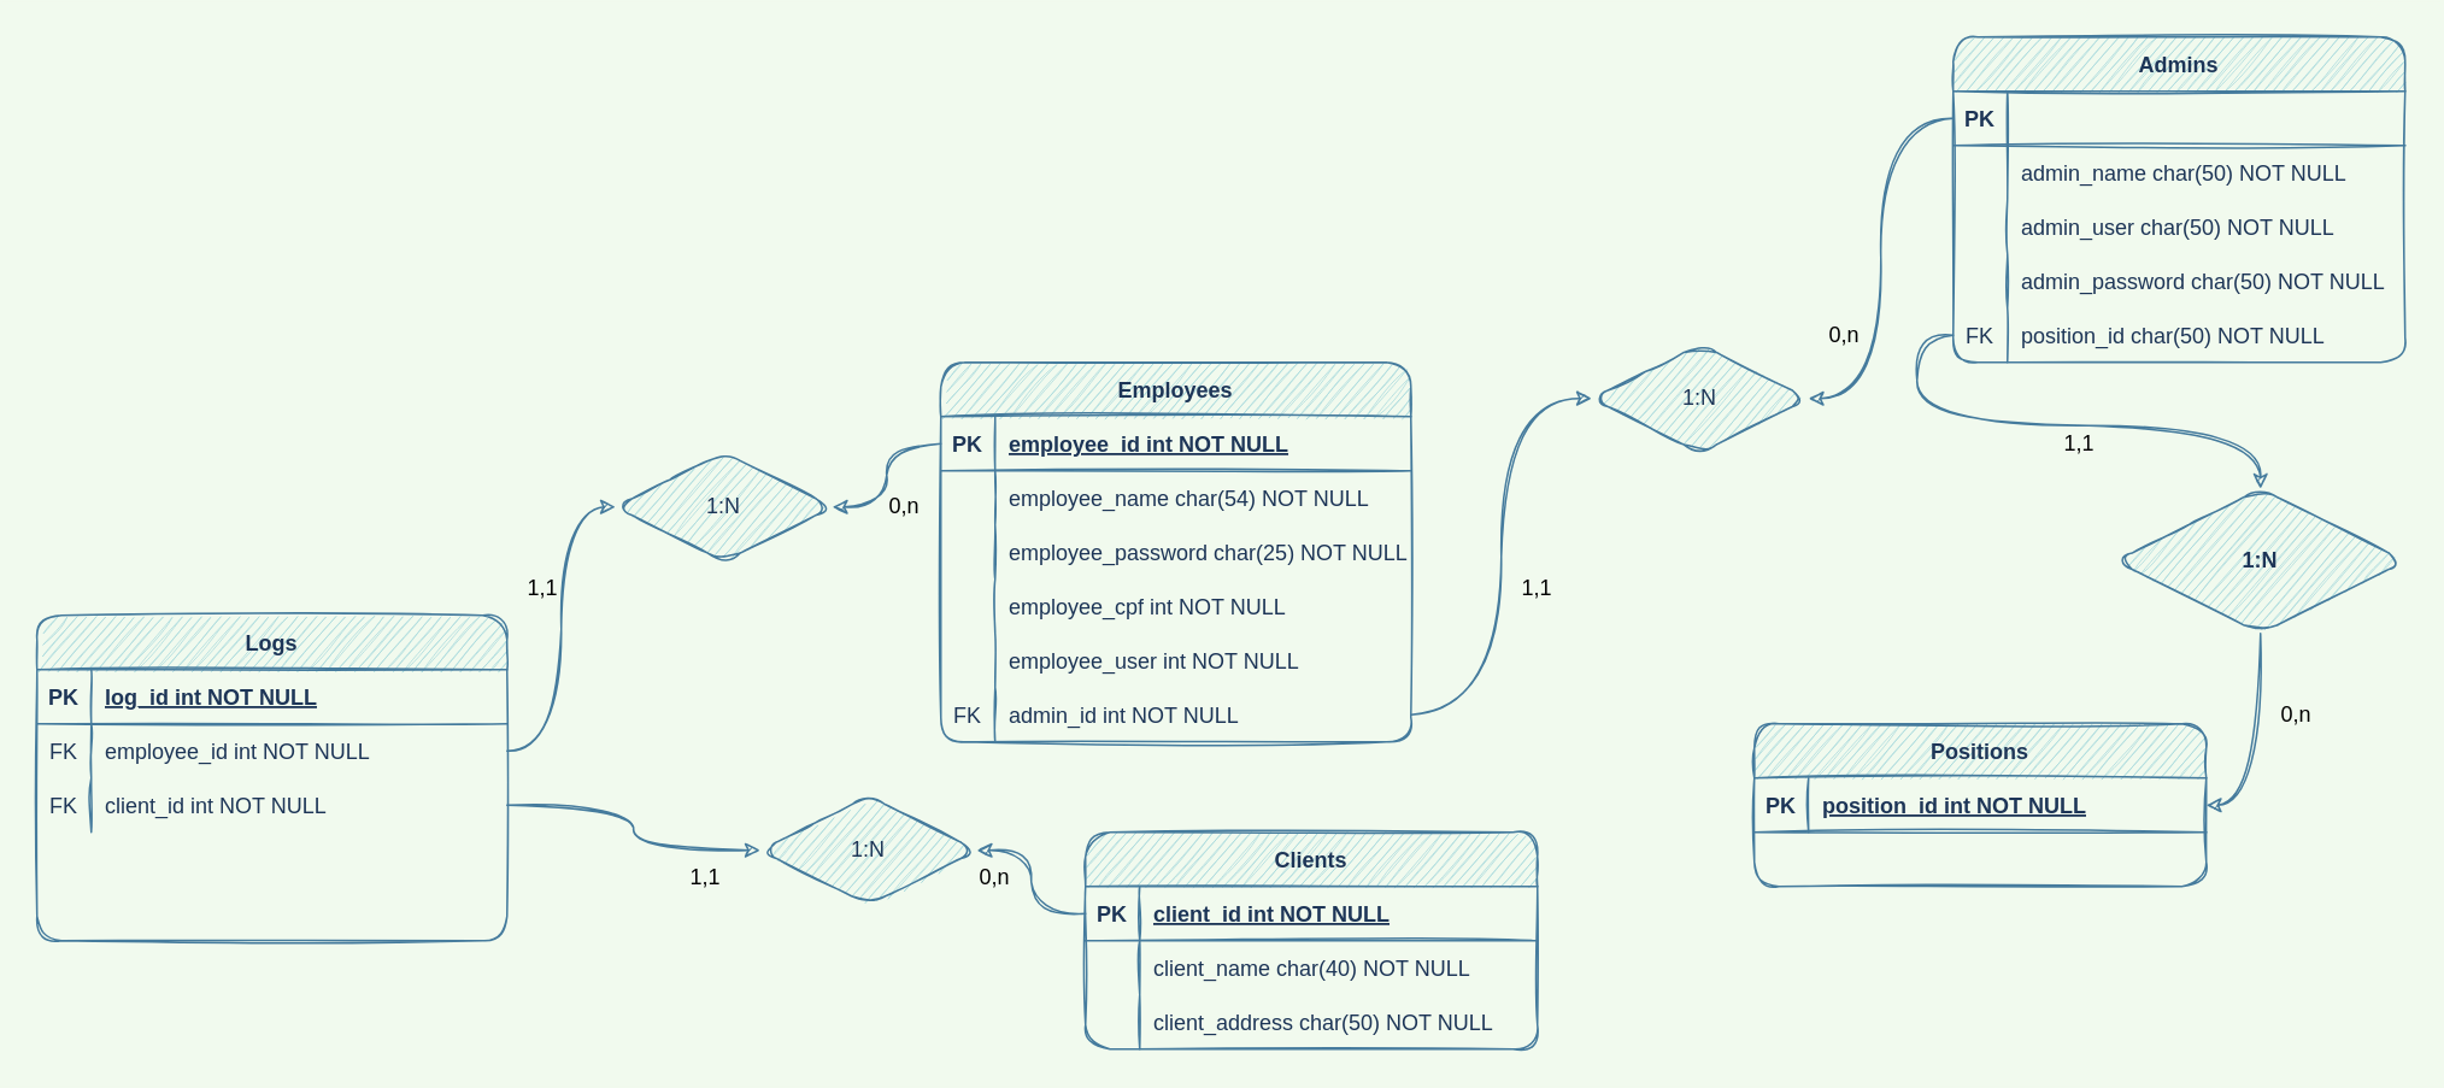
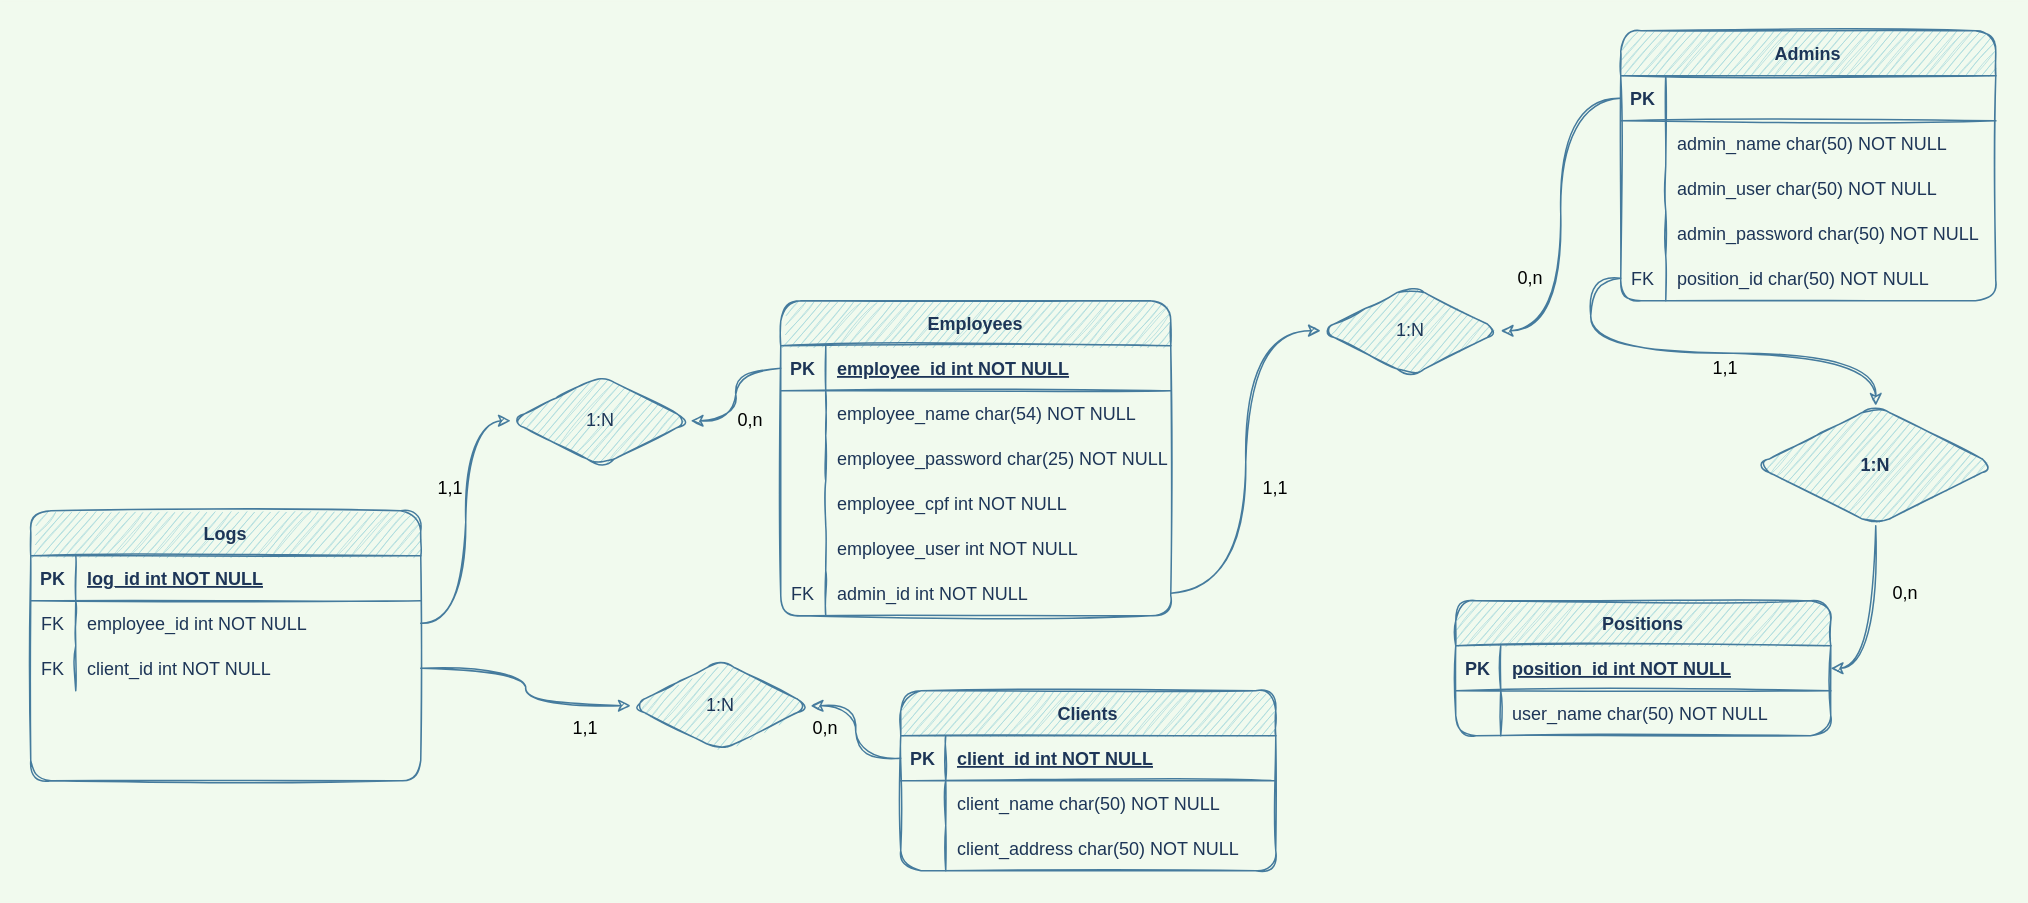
+ <mxCell id="56" value="user_name char(50) NOT NULL" style="shape=partialRectangle;overflow=hidden;connectable=0;fillColor=none;top=0;left=0;bottom=0;right=0;align=left;spacingLeft=6;rounded=1;sketch=1;strokeColor=#457B9D;fontColor=#1D3557;" parent="54" vertex="1"><mxGeometry x="30" width="220" height="30" as="geometry"><mxRectangle width="220" height="30" as="alternateBounds" /></mxGeometry></mxCell>
- <mxCell id="43" value="client_name char(40) NOT NULL" style="shape=partialRectangle;overflow=hidden;connectable=0;fillColor=none;top=0;left=0;bottom=0;right=0;align=left;spacingLeft=6;rounded=1;sketch=1;strokeColor=#457B9D;fontColor=#1D3557;" parent="41" vertex="1"><mxGeometry x="30" width="220" height="30" as="geometry"><mxRectangle width="220" height="30" as="alternateBounds" /></mxGeometry></mxCell>
+ <mxCell id="43" value="client_name char(50) NOT NULL" style="shape=partialRectangle;overflow=hidden;connectable=0;fillColor=none;top=0;left=0;bottom=0;right=0;align=left;spacingLeft=6;rounded=1;sketch=1;strokeColor=#457B9D;fontColor=#1D3557;" parent="41" vertex="1"><mxGeometry x="30" width="220" height="30" as="geometry"><mxRectangle width="220" height="30" as="alternateBounds" /></mxGeometry></mxCell>
